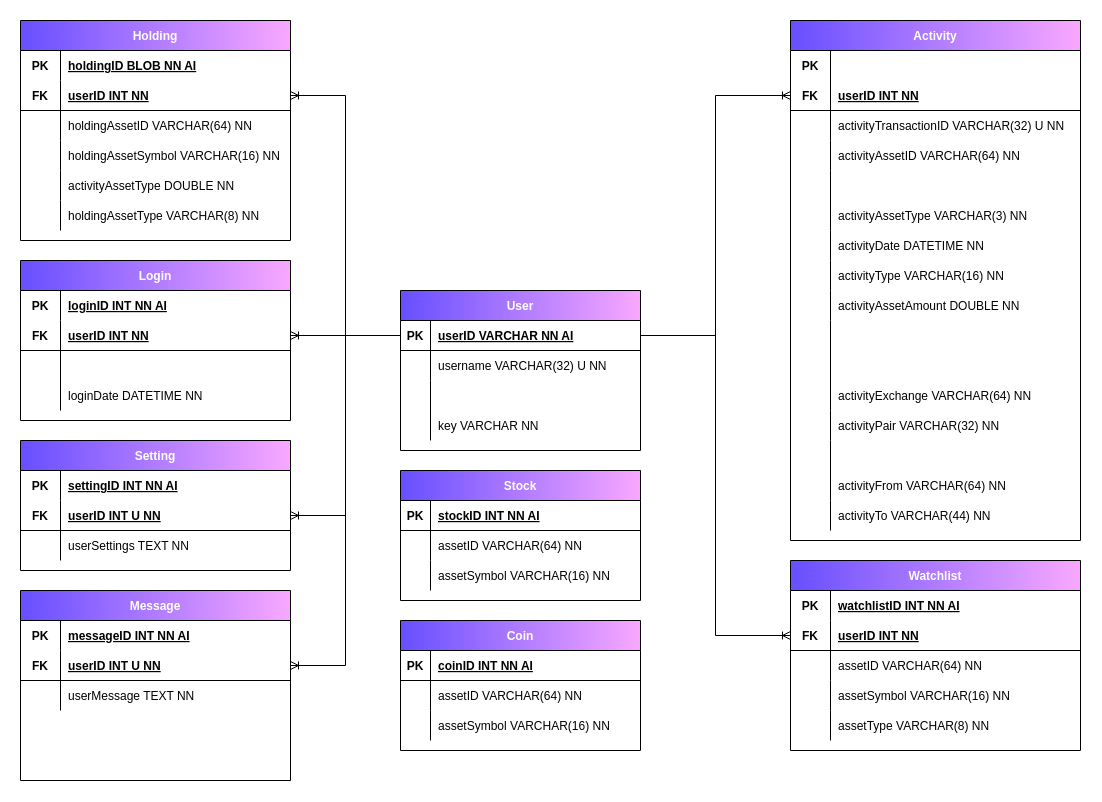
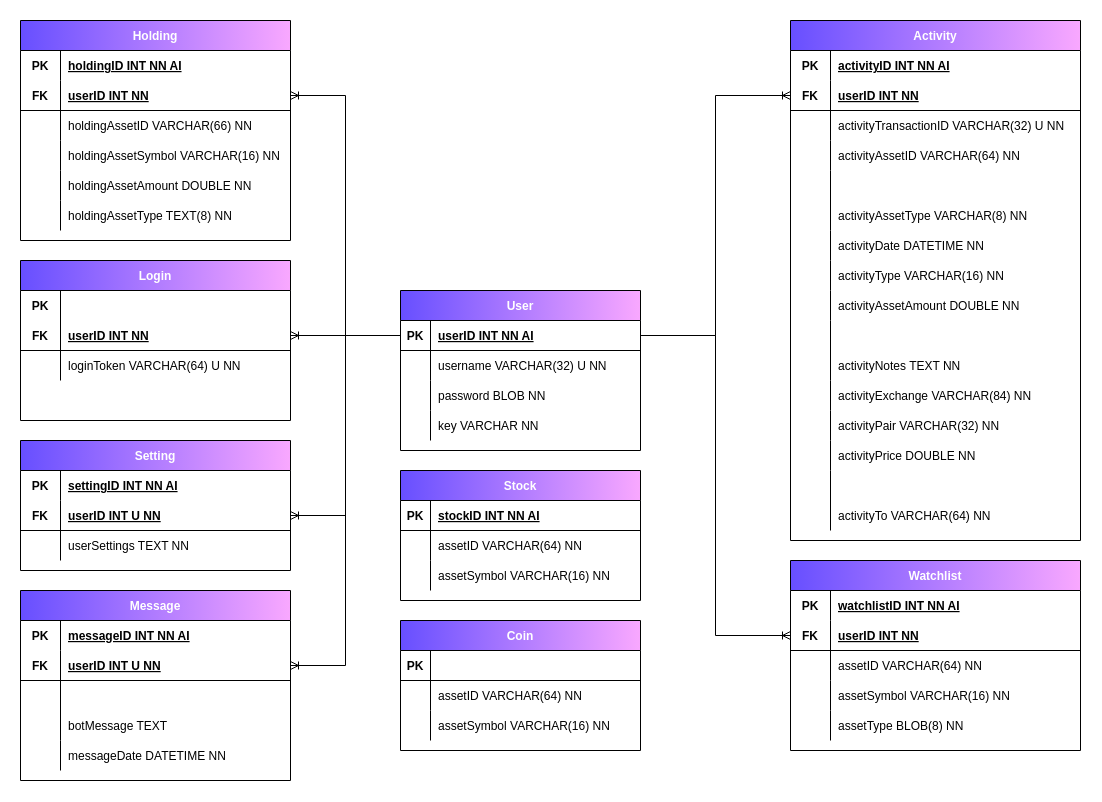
- <mxCell id="65" value="holdingID BLOB NN AI" style="shape=partialRectangle;connectable=0;fillColor=none;top=0;left=0;bottom=0;right=0;align=left;spacingLeft=6;fontStyle=5;overflow=hidden;startSize=30;" parent="63" vertex="1"><mxGeometry x="40" width="230" height="30" as="geometry"><mxRectangle width="230" height="30" as="alternateBounds" /></mxGeometry></mxCell>
+ <mxCell id="65" value="holdingID INT NN AI" style="shape=partialRectangle;connectable=0;fillColor=none;top=0;left=0;bottom=0;right=0;align=left;spacingLeft=6;fontStyle=5;overflow=hidden;startSize=30;" parent="63" vertex="1"><mxGeometry x="40" width="230" height="30" as="geometry"><mxRectangle width="230" height="30" as="alternateBounds" /></mxGeometry></mxCell>
+ <mxCell id="18" value="activityID INT NN AI" style="shape=partialRectangle;connectable=0;fillColor=none;top=0;left=0;bottom=0;right=0;align=left;spacingLeft=6;fontStyle=5;overflow=hidden;startSize=30;" parent="16" vertex="1"><mxGeometry x="40" width="250" height="30" as="geometry"><mxRectangle width="250" height="30" as="alternateBounds" /></mxGeometry></mxCell>
- <mxCell id="71" value="holdingAssetID VARCHAR(64) NN" style="shape=partialRectangle;connectable=0;fillColor=none;top=0;left=0;bottom=0;right=0;align=left;spacingLeft=6;overflow=hidden;startSize=30;" parent="69" vertex="1"><mxGeometry x="40" width="230" height="30" as="geometry"><mxRectangle width="230" height="30" as="alternateBounds" /></mxGeometry></mxCell>
+ <mxCell id="71" value="holdingAssetID VARCHAR(66) NN" style="shape=partialRectangle;connectable=0;fillColor=none;top=0;left=0;bottom=0;right=0;align=left;spacingLeft=6;overflow=hidden;startSize=30;" parent="69" vertex="1"><mxGeometry x="40" width="230" height="30" as="geometry"><mxRectangle width="230" height="30" as="alternateBounds" /></mxGeometry></mxCell>
- <mxCell id="77" value="activityAssetType DOUBLE NN" style="shape=partialRectangle;connectable=0;fillColor=none;top=0;left=0;bottom=0;right=0;align=left;spacingLeft=6;overflow=hidden;startSize=30;" parent="75" vertex="1"><mxGeometry x="40" width="230" height="30" as="geometry"><mxRectangle width="230" height="30" as="alternateBounds" /></mxGeometry></mxCell>
+ <mxCell id="77" value="holdingAssetAmount DOUBLE NN" style="shape=partialRectangle;connectable=0;fillColor=none;top=0;left=0;bottom=0;right=0;align=left;spacingLeft=6;overflow=hidden;startSize=30;" parent="75" vertex="1"><mxGeometry x="40" width="230" height="30" as="geometry"><mxRectangle width="230" height="30" as="alternateBounds" /></mxGeometry></mxCell>
- <mxCell id="80" value="holdingAssetType VARCHAR(8) NN" style="shape=partialRectangle;connectable=0;fillColor=none;top=0;left=0;bottom=0;right=0;align=left;spacingLeft=6;overflow=hidden;startSize=30;" parent="78" vertex="1"><mxGeometry x="40" width="230" height="30" as="geometry"><mxRectangle width="230" height="30" as="alternateBounds" /></mxGeometry></mxCell>
+ <mxCell id="80" value="holdingAssetType TEXT(8) NN" style="shape=partialRectangle;connectable=0;fillColor=none;top=0;left=0;bottom=0;right=0;align=left;spacingLeft=6;overflow=hidden;startSize=30;" parent="78" vertex="1"><mxGeometry x="40" width="230" height="30" as="geometry"><mxRectangle width="230" height="30" as="alternateBounds" /></mxGeometry></mxCell>
- <mxCell id="32" value="activityAssetType VARCHAR(3) NN" style="shape=partialRectangle;connectable=0;fillColor=none;top=0;left=0;bottom=0;right=0;align=left;spacingLeft=6;overflow=hidden;startSize=30;" parent="30" vertex="1"><mxGeometry x="40" width="250" height="30" as="geometry"><mxRectangle width="250" height="30" as="alternateBounds" /></mxGeometry></mxCell>
+ <mxCell id="32" value="activityAssetType VARCHAR(8) NN" style="shape=partialRectangle;connectable=0;fillColor=none;top=0;left=0;bottom=0;right=0;align=left;spacingLeft=6;overflow=hidden;startSize=30;" parent="30" vertex="1"><mxGeometry x="40" width="250" height="30" as="geometry"><mxRectangle width="250" height="30" as="alternateBounds" /></mxGeometry></mxCell>
- <mxCell id="104" value="loginID INT NN AI" style="shape=partialRectangle;connectable=0;fillColor=none;top=0;left=0;bottom=0;right=0;align=left;spacingLeft=6;fontStyle=5;overflow=hidden;startSize=30;" parent="102" vertex="1"><mxGeometry x="40" width="230" height="30" as="geometry"><mxRectangle width="230" height="30" as="alternateBounds" /></mxGeometry></mxCell>
- <mxCell id="5" value="userID VARCHAR NN AI" style="shape=partialRectangle;connectable=0;fillColor=none;top=0;left=0;bottom=0;right=0;align=left;spacingLeft=6;fontStyle=5;overflow=hidden;" parent="3" vertex="1"><mxGeometry x="30" width="210" height="30" as="geometry"><mxRectangle width="210" height="30" as="alternateBounds" /></mxGeometry></mxCell>
+ <mxCell id="5" value="userID INT NN AI" style="shape=partialRectangle;connectable=0;fillColor=none;top=0;left=0;bottom=0;right=0;align=left;spacingLeft=6;fontStyle=5;overflow=hidden;" parent="3" vertex="1"><mxGeometry x="30" width="210" height="30" as="geometry"><mxRectangle width="210" height="30" as="alternateBounds" /></mxGeometry></mxCell>
+ <mxCell id="110" value="loginToken VARCHAR(64) U NN" style="shape=partialRectangle;connectable=0;fillColor=none;top=0;left=0;bottom=0;right=0;align=left;spacingLeft=6;overflow=hidden;startSize=30;" parent="108" vertex="1"><mxGeometry x="40" width="230" height="30" as="geometry"><mxRectangle width="230" height="30" as="alternateBounds" /></mxGeometry></mxCell>
+ <mxCell id="46" value="activityNotes TEXT NN" style="shape=partialRectangle;connectable=0;fillColor=none;top=0;left=0;bottom=0;right=0;align=left;spacingLeft=6;overflow=hidden;startSize=30;" parent="44" vertex="1"><mxGeometry x="40" width="250" height="30" as="geometry"><mxRectangle width="250" height="30" as="alternateBounds" /></mxGeometry></mxCell>
- <mxCell id="113" value="loginDate DATETIME NN" style="shape=partialRectangle;connectable=0;fillColor=none;top=0;left=0;bottom=0;right=0;align=left;spacingLeft=6;overflow=hidden;startSize=30;" parent="111" vertex="1"><mxGeometry x="40" width="230" height="30" as="geometry"><mxRectangle width="230" height="30" as="alternateBounds" /></mxGeometry></mxCell>
+ <mxCell id="11" value="password BLOB NN" style="shape=partialRectangle;connectable=0;fillColor=none;top=0;left=0;bottom=0;right=0;align=left;spacingLeft=6;overflow=hidden;" parent="9" vertex="1"><mxGeometry x="30" width="210" height="30" as="geometry"><mxRectangle width="210" height="30" as="alternateBounds" /></mxGeometry></mxCell>
- <mxCell id="49" value="activityExchange VARCHAR(64) NN" style="shape=partialRectangle;connectable=0;fillColor=none;top=0;left=0;bottom=0;right=0;align=left;spacingLeft=6;overflow=hidden;startSize=30;" parent="47" vertex="1"><mxGeometry x="40" width="250" height="30" as="geometry"><mxRectangle width="250" height="30" as="alternateBounds" /></mxGeometry></mxCell>
+ <mxCell id="49" value="activityExchange VARCHAR(84) NN" style="shape=partialRectangle;connectable=0;fillColor=none;top=0;left=0;bottom=0;right=0;align=left;spacingLeft=6;overflow=hidden;startSize=30;" parent="47" vertex="1"><mxGeometry x="40" width="250" height="30" as="geometry"><mxRectangle width="250" height="30" as="alternateBounds" /></mxGeometry></mxCell>
+ <mxCell id="55" value="activityPrice DOUBLE NN" style="shape=partialRectangle;connectable=0;fillColor=none;top=0;left=0;bottom=0;right=0;align=left;spacingLeft=6;overflow=hidden;startSize=30;" parent="53" vertex="1"><mxGeometry x="40" width="250" height="30" as="geometry"><mxRectangle width="250" height="30" as="alternateBounds" /></mxGeometry></mxCell>
- <mxCell id="58" value="activityFrom VARCHAR(64) NN" style="shape=partialRectangle;connectable=0;fillColor=none;top=0;left=0;bottom=0;right=0;align=left;spacingLeft=6;overflow=hidden;startSize=30;" parent="56" vertex="1"><mxGeometry x="40" width="250" height="30" as="geometry"><mxRectangle width="250" height="30" as="alternateBounds" /></mxGeometry></mxCell>
- <mxCell id="61" value="activityTo VARCHAR(44) NN" style="shape=partialRectangle;connectable=0;fillColor=none;top=0;left=0;bottom=0;right=0;align=left;spacingLeft=6;overflow=hidden;startSize=30;" parent="59" vertex="1"><mxGeometry x="40" width="250" height="30" as="geometry"><mxRectangle width="250" height="30" as="alternateBounds" /></mxGeometry></mxCell>
+ <mxCell id="61" value="activityTo VARCHAR(64) NN" style="shape=partialRectangle;connectable=0;fillColor=none;top=0;left=0;bottom=0;right=0;align=left;spacingLeft=6;overflow=hidden;startSize=30;" parent="59" vertex="1"><mxGeometry x="40" width="250" height="30" as="geometry"><mxRectangle width="250" height="30" as="alternateBounds" /></mxGeometry></mxCell>
- <mxCell id="84" value="coinID INT NN AI" style="shape=partialRectangle;connectable=0;fillColor=none;top=0;left=0;bottom=0;right=0;align=left;spacingLeft=6;fontStyle=5;overflow=hidden;" parent="82" vertex="1"><mxGeometry x="30" width="210" height="30" as="geometry"><mxRectangle width="210" height="30" as="alternateBounds" /></mxGeometry></mxCell>
- <mxCell id="154" value="userMessage TEXT NN" style="shape=partialRectangle;connectable=0;fillColor=none;top=0;left=0;bottom=0;right=0;align=left;spacingLeft=6;overflow=hidden;startSize=30;" parent="152" vertex="1"><mxGeometry x="40" width="230" height="30" as="geometry"><mxRectangle width="230" height="30" as="alternateBounds" /></mxGeometry></mxCell>
+ <mxCell id="157" value="botMessage TEXT" style="shape=partialRectangle;connectable=0;fillColor=none;top=0;left=0;bottom=0;right=0;align=left;spacingLeft=6;overflow=hidden;startSize=30;" parent="155" vertex="1"><mxGeometry x="40" width="230" height="30" as="geometry"><mxRectangle width="230" height="30" as="alternateBounds" /></mxGeometry></mxCell>
- <mxCell id="139" value="assetType VARCHAR(8) NN" style="shape=partialRectangle;connectable=0;fillColor=none;top=0;left=0;bottom=0;right=0;align=left;spacingLeft=6;overflow=hidden;startSize=30;" parent="137" vertex="1"><mxGeometry x="40" width="250" height="30" as="geometry"><mxRectangle width="250" height="30" as="alternateBounds" /></mxGeometry></mxCell>
+ <mxCell id="139" value="assetType BLOB(8) NN" style="shape=partialRectangle;connectable=0;fillColor=none;top=0;left=0;bottom=0;right=0;align=left;spacingLeft=6;overflow=hidden;startSize=30;" parent="137" vertex="1"><mxGeometry x="40" width="250" height="30" as="geometry"><mxRectangle width="250" height="30" as="alternateBounds" /></mxGeometry></mxCell>
+ <mxCell id="160" value="messageDate DATETIME NN" style="shape=partialRectangle;connectable=0;fillColor=none;top=0;left=0;bottom=0;right=0;align=left;spacingLeft=6;overflow=hidden;startSize=30;" parent="158" vertex="1"><mxGeometry x="40" width="230" height="30" as="geometry"><mxRectangle width="230" height="30" as="alternateBounds" /></mxGeometry></mxCell>
